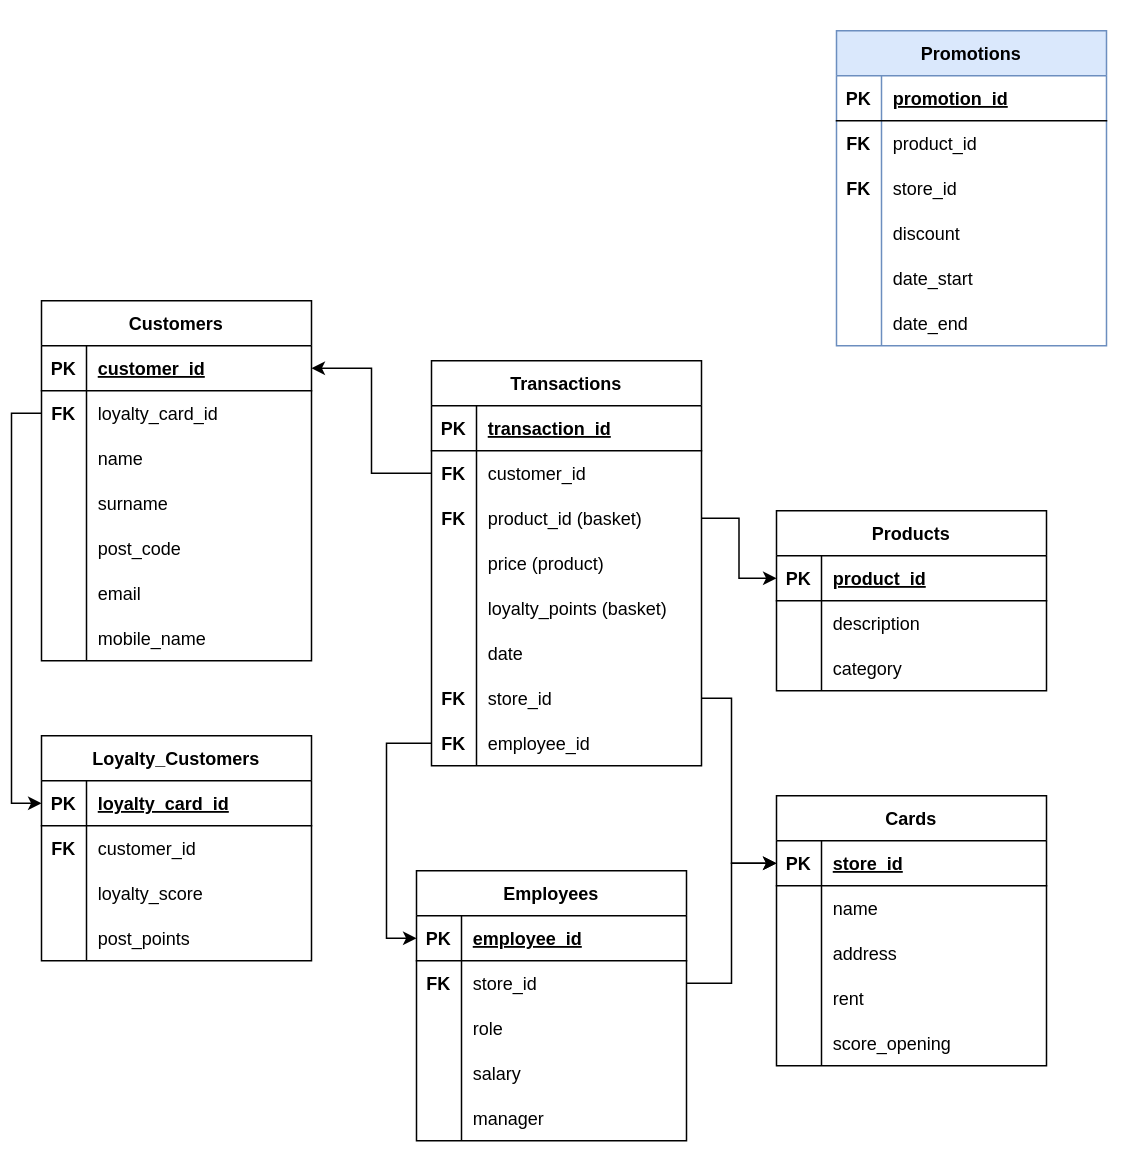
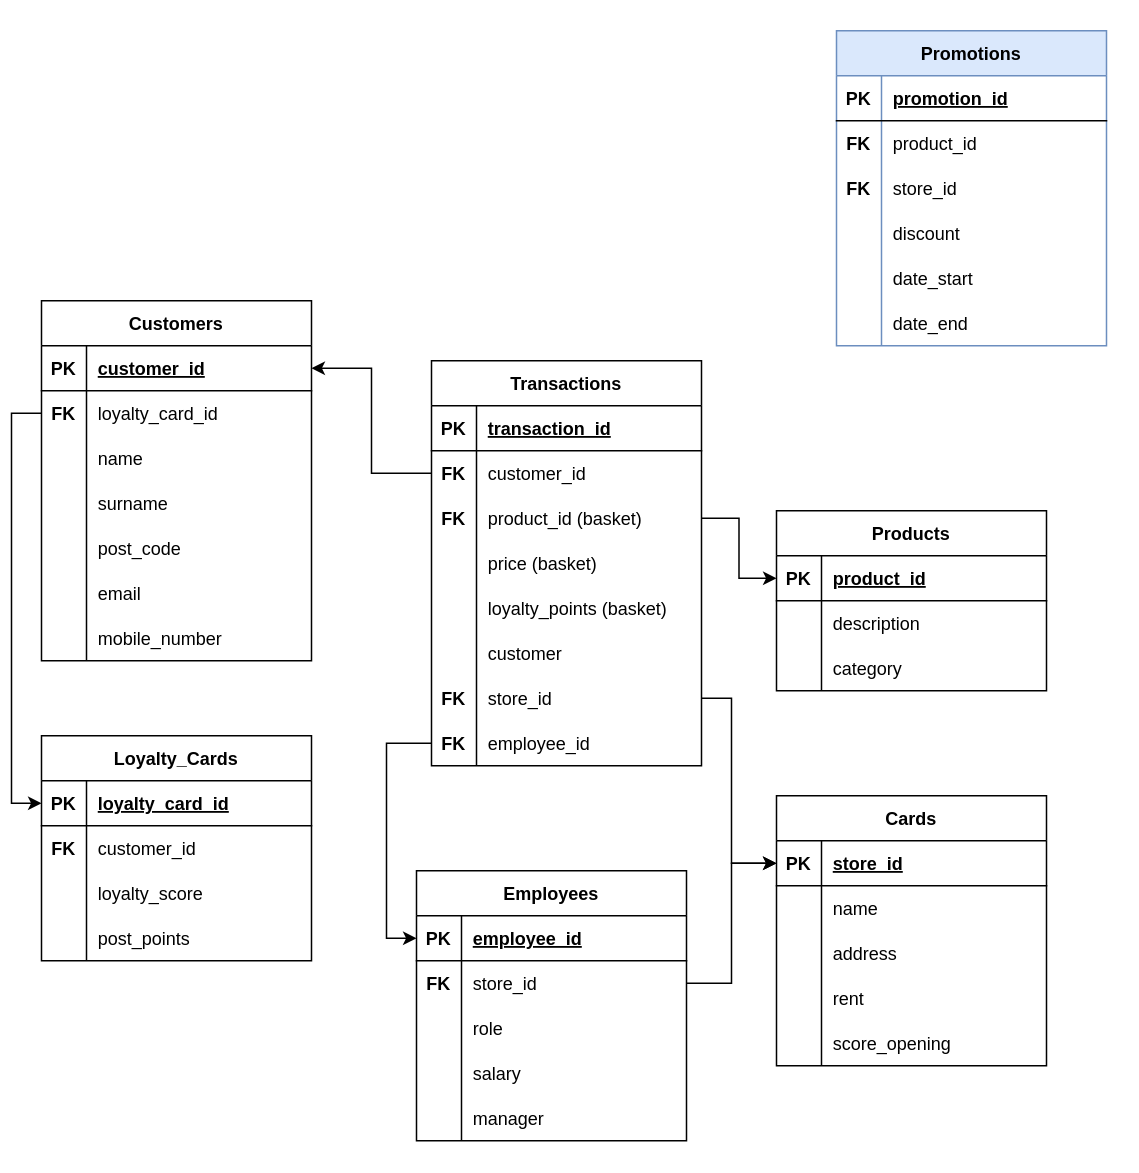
- <mxCell id="36" value="price (product)" style="shape=partialRectangle;connectable=0;fillColor=none;top=0;left=0;bottom=0;right=0;align=left;spacingLeft=6;overflow=hidden;" vertex="1" parent="34"><mxGeometry x="30" width="150" height="30" as="geometry"><mxRectangle width="150" height="30" as="alternateBounds" /></mxGeometry></mxCell>
+ <mxCell id="36" value="price (basket)" style="shape=partialRectangle;connectable=0;fillColor=none;top=0;left=0;bottom=0;right=0;align=left;spacingLeft=6;overflow=hidden;" vertex="1" parent="34"><mxGeometry x="30" width="150" height="30" as="geometry"><mxRectangle width="150" height="30" as="alternateBounds" /></mxGeometry></mxCell>
- <mxCell id="23" value="mobile_name" style="shape=partialRectangle;connectable=0;fillColor=none;top=0;left=0;bottom=0;right=0;align=left;spacingLeft=6;overflow=hidden;" vertex="1" parent="21"><mxGeometry x="30" width="150" height="30" as="geometry"><mxRectangle width="150" height="30" as="alternateBounds" /></mxGeometry></mxCell>
+ <mxCell id="23" value="mobile_number" style="shape=partialRectangle;connectable=0;fillColor=none;top=0;left=0;bottom=0;right=0;align=left;spacingLeft=6;overflow=hidden;" vertex="1" parent="21"><mxGeometry x="30" width="150" height="30" as="geometry"><mxRectangle width="150" height="30" as="alternateBounds" /></mxGeometry></mxCell>
- <mxCell id="42" value="date" style="shape=partialRectangle;connectable=0;fillColor=none;top=0;left=0;bottom=0;right=0;align=left;spacingLeft=6;overflow=hidden;" vertex="1" parent="40"><mxGeometry x="30" width="150" height="30" as="geometry"><mxRectangle width="150" height="30" as="alternateBounds" /></mxGeometry></mxCell>
+ <mxCell id="42" value="customer" style="shape=partialRectangle;connectable=0;fillColor=none;top=0;left=0;bottom=0;right=0;align=left;spacingLeft=6;overflow=hidden;" vertex="1" parent="40"><mxGeometry x="30" width="150" height="30" as="geometry"><mxRectangle width="150" height="30" as="alternateBounds" /></mxGeometry></mxCell>
- <mxCell id="61" value="Loyalty_Customers" style="shape=table;startSize=30;container=1;collapsible=1;childLayout=tableLayout;fixedRows=1;rowLines=0;fontStyle=1;align=center;resizeLast=1;" vertex="1" parent="1"><mxGeometry x="20" y="490" width="180" height="150" as="geometry"><mxRectangle x="280" y="430" width="110" height="30" as="alternateBounds" /></mxGeometry></mxCell>
+ <mxCell id="61" value="Loyalty_Cards" style="shape=table;startSize=30;container=1;collapsible=1;childLayout=tableLayout;fixedRows=1;rowLines=0;fontStyle=1;align=center;resizeLast=1;" vertex="1" parent="1"><mxGeometry x="20" y="490" width="180" height="150" as="geometry"><mxRectangle x="280" y="430" width="110" height="30" as="alternateBounds" /></mxGeometry></mxCell>
